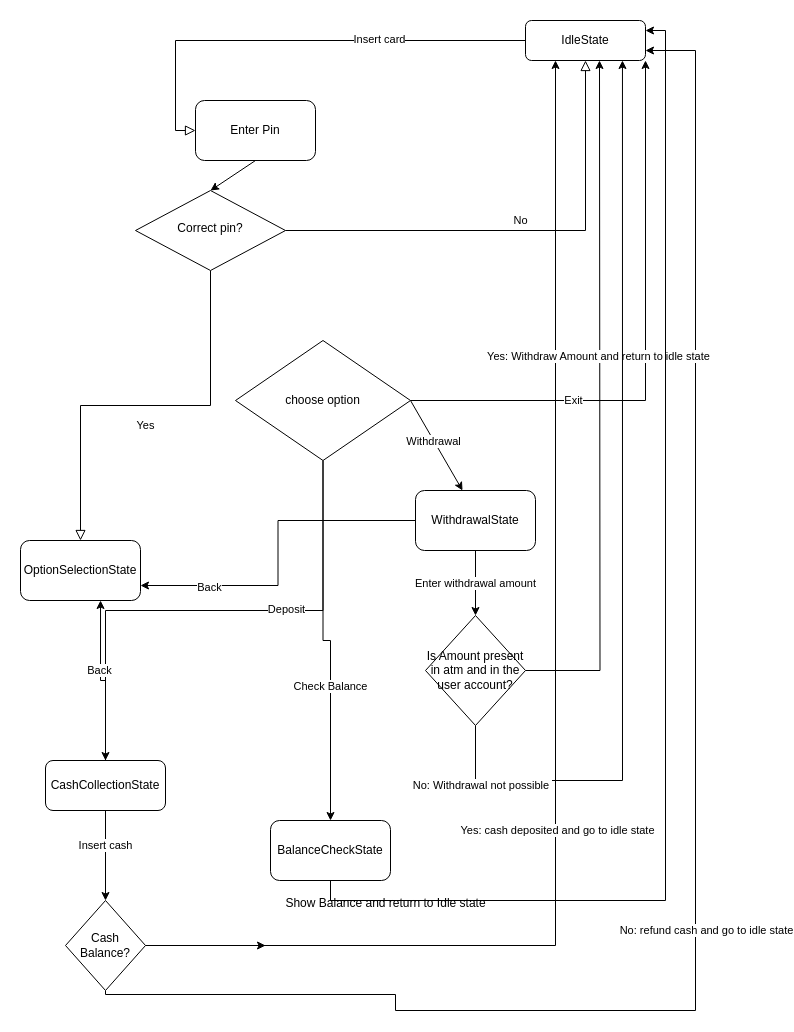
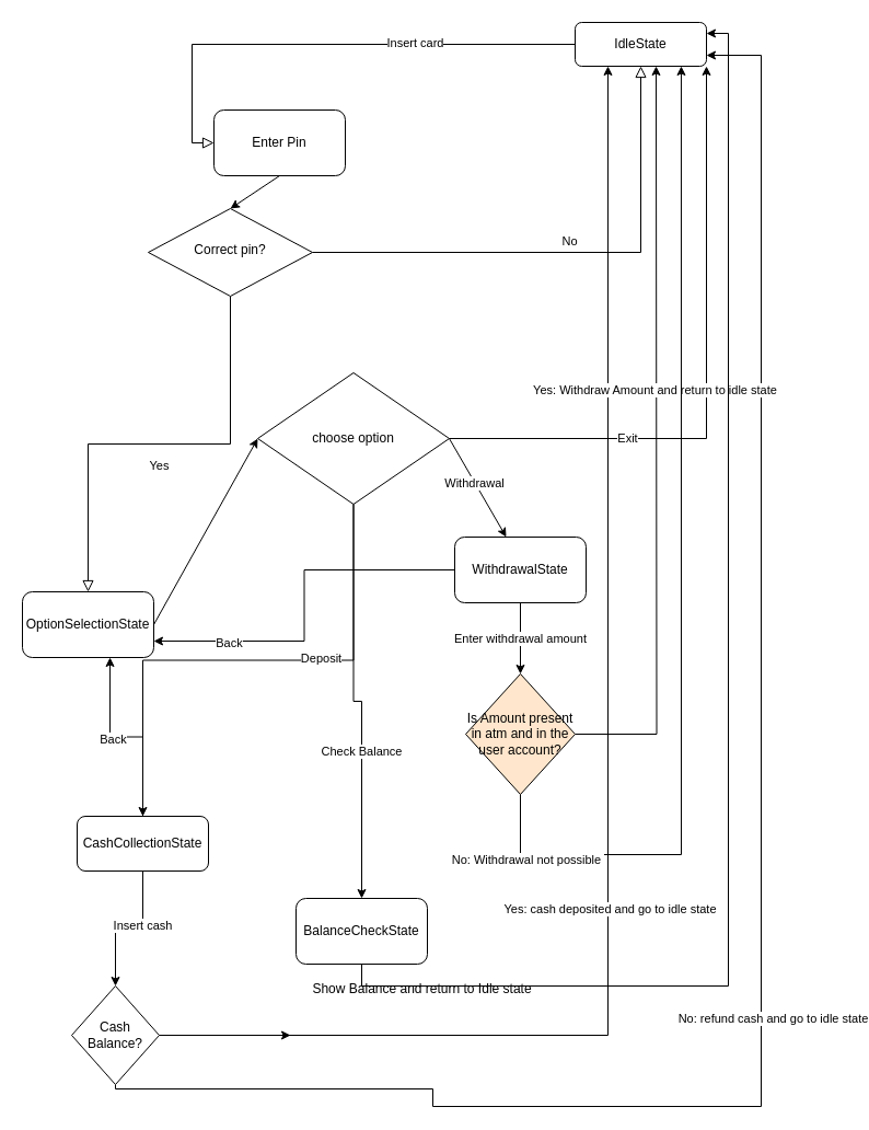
+ <mxCell id="18" value="" style="endArrow=classic;html=1;rounded=0;exitX=1;exitY=0.5;exitDx=0;exitDy=0;entryX=0;entryY=0.5;entryDx=0;entryDy=0;" edge="1" parent="1" source="10" target="17"><mxGeometry width="50" height="50" relative="1" as="geometry"><mxPoint x="235" y="350" as="sourcePoint" /><mxPoint x="285" y="300" as="targetPoint" /></mxGeometry></mxCell>
- <mxCell id="41" value="Is Amount present in atm and in the user account?" style="rhombus;whiteSpace=wrap;html=1;" vertex="1" parent="1"><mxGeometry x="425" y="615" width="100" height="110" as="geometry" /></mxCell>
+ <mxCell id="41" value="Is Amount present in atm and in the user account?" style="rhombus;whiteSpace=wrap;html=1;fillColor=#ffe6cc;" vertex="1" parent="1"><mxGeometry x="425" y="615" width="100" height="110" as="geometry" /></mxCell>
- <mxCell id="21" value="CashCollectionState" style="rounded=1;whiteSpace=wrap;html=1;" vertex="1" parent="1"><mxGeometry x="45" y="760" width="120" height="50" as="geometry" /></mxCell>
+ <mxCell id="21" value="CashCollectionState" style="rounded=1;whiteSpace=wrap;html=1;" vertex="1" parent="1"><mxGeometry x="70" y="745" width="120" height="50" as="geometry" /></mxCell>
